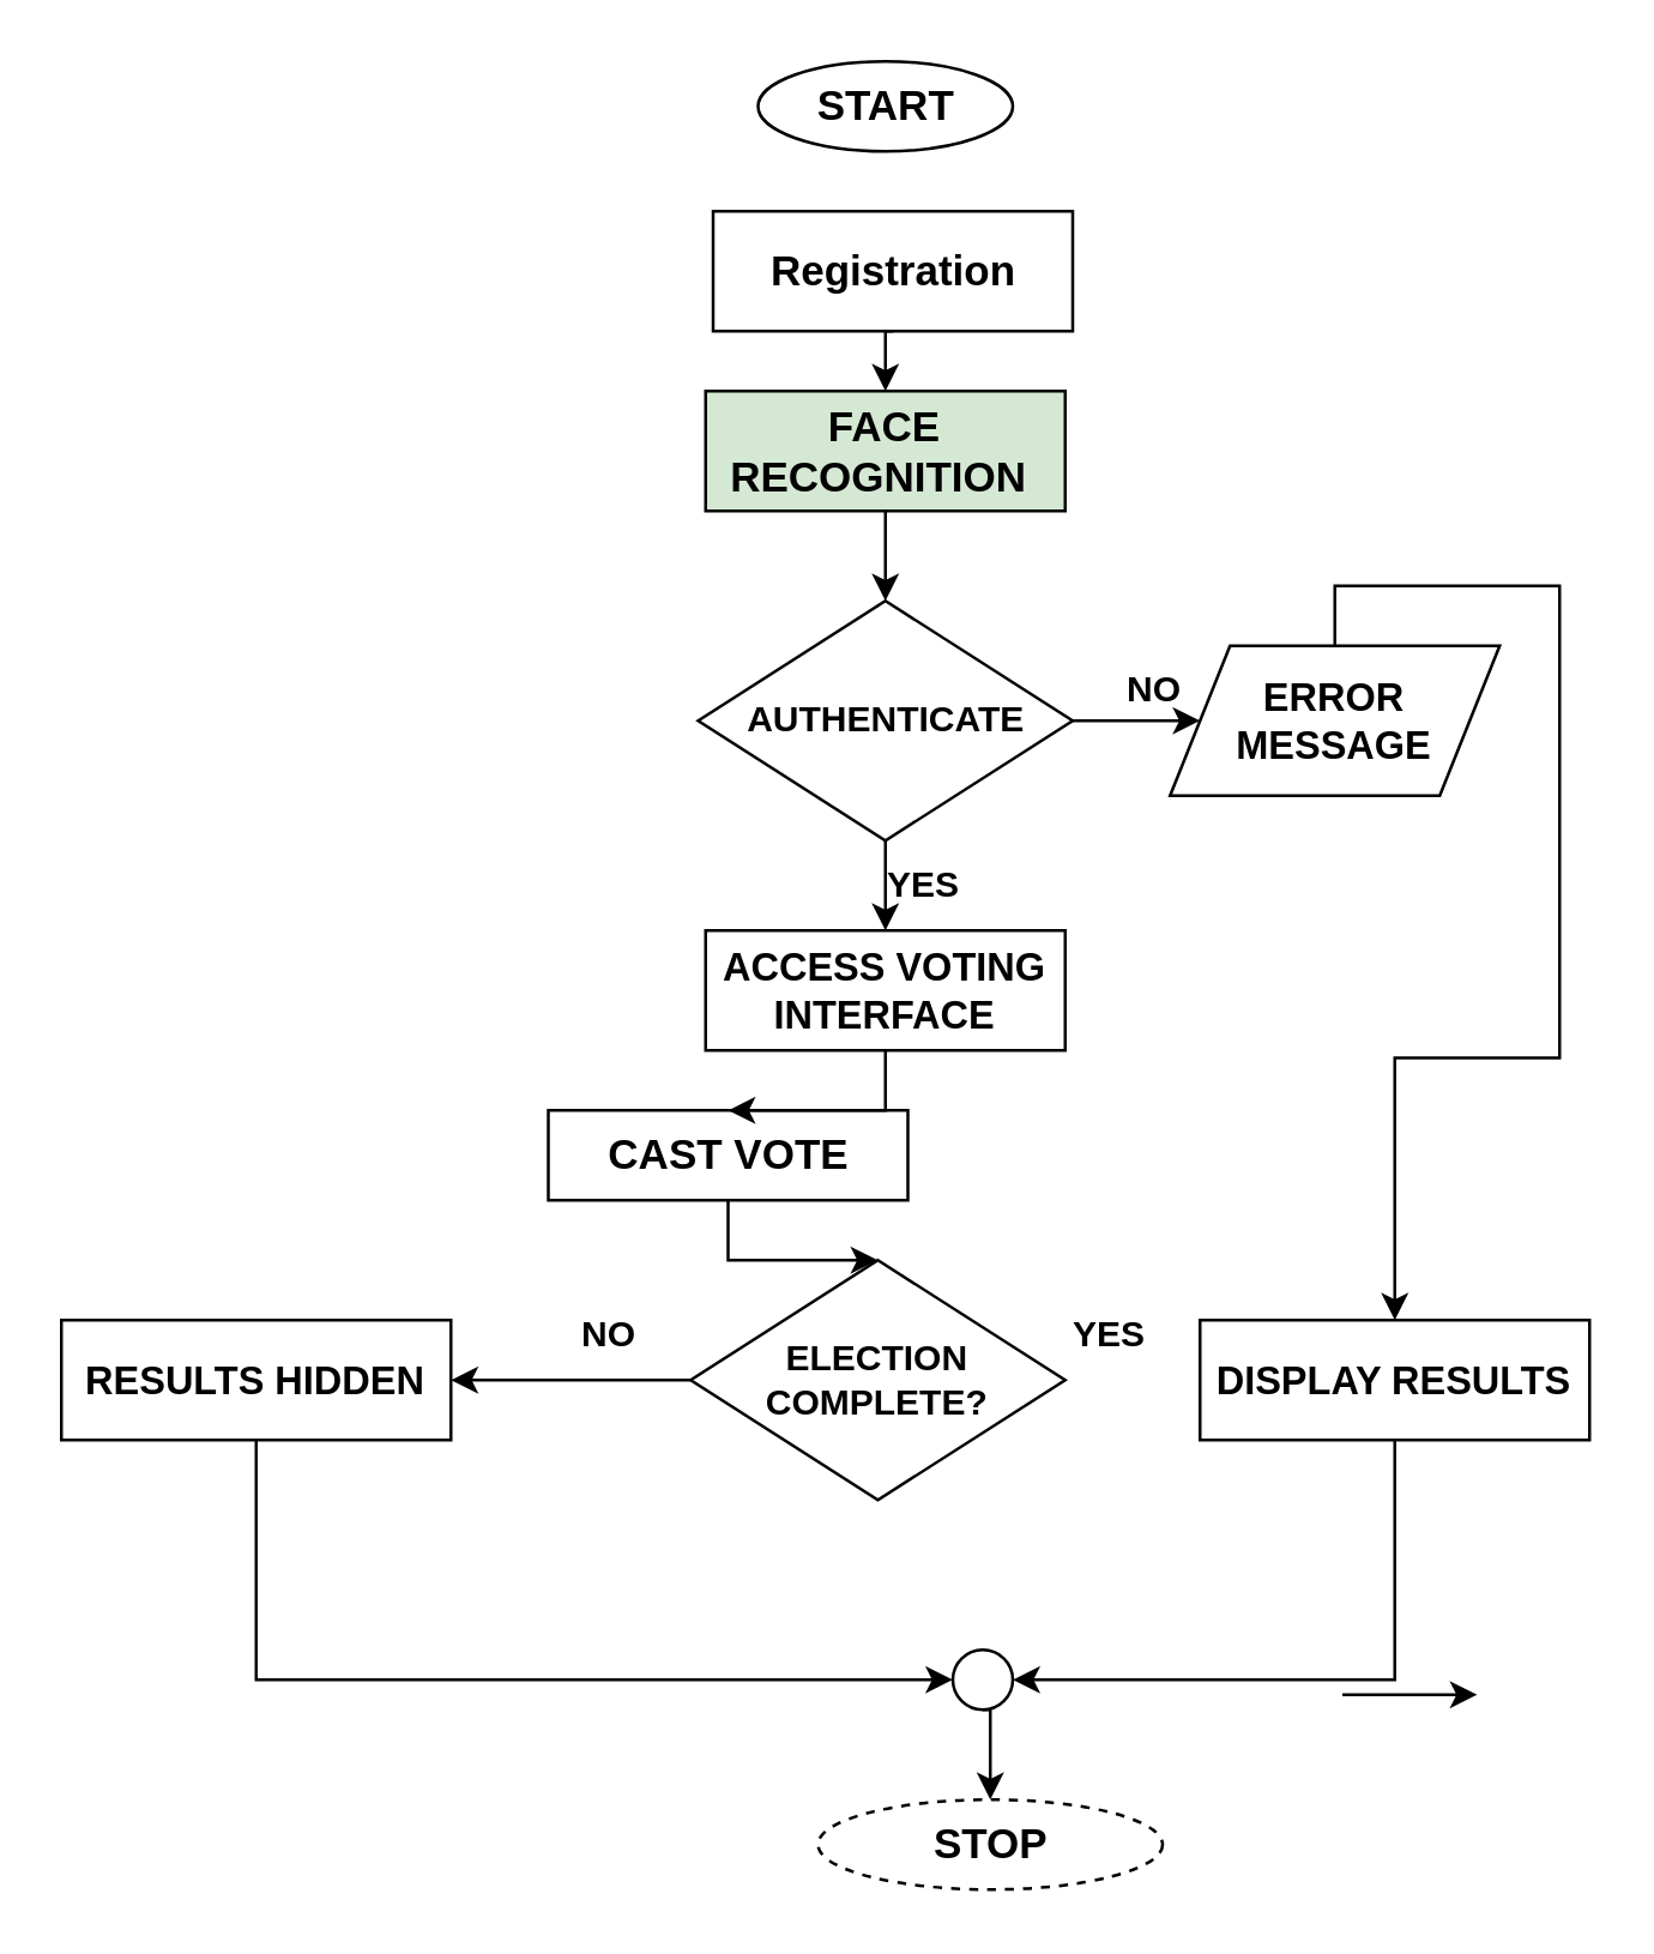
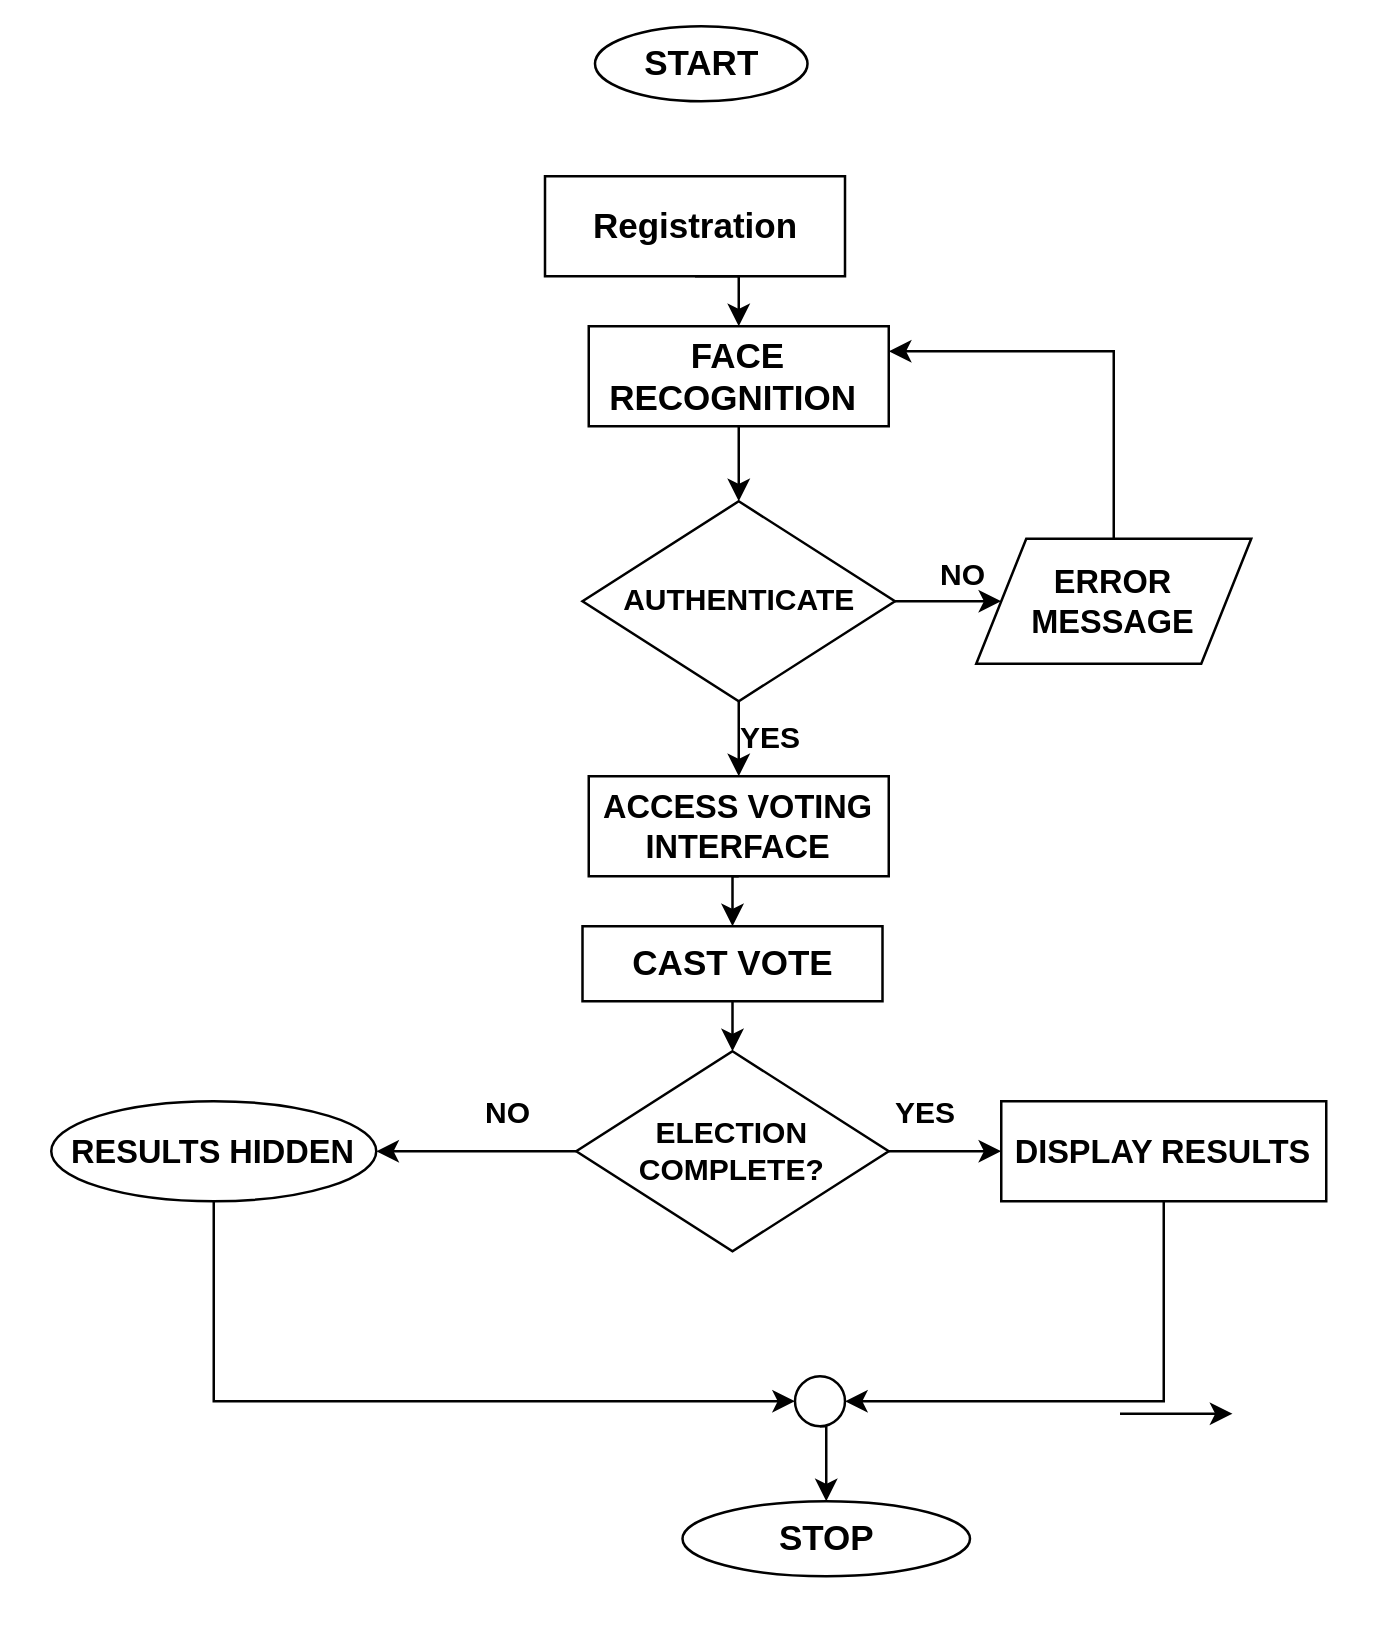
- <mxCell id="13" value="&lt;font style=&quot;font-size: 14px;&quot;&gt;&lt;b&gt;START&lt;/b&gt;&lt;/font&gt;" style="ellipse;whiteSpace=wrap;html=1;" parent="1" vertex="1"><mxGeometry x="252.5" y="20" width="85" height="30" as="geometry" /></mxCell>
+ <mxCell id="13" value="&lt;font style=&quot;font-size: 14px;&quot;&gt;&lt;b&gt;START&lt;/b&gt;&lt;/font&gt;" style="ellipse;whiteSpace=wrap;html=1;" parent="1" vertex="1"><mxGeometry x="237.5" y="10" width="85" height="30" as="geometry" /></mxCell>
- <mxCell id="20" value="&lt;b&gt;&lt;font style=&quot;font-size: 14px;&quot;&gt;Registration&lt;/font&gt;&lt;/b&gt;" style="rounded=0;whiteSpace=wrap;html=1;" vertex="1" parent="1"><mxGeometry x="237.5" y="70" width="120" height="40" as="geometry" /></mxCell>
+ <mxCell id="20" value="&lt;b&gt;&lt;font style=&quot;font-size: 14px;&quot;&gt;Registration&lt;/font&gt;&lt;/b&gt;" style="rounded=0;whiteSpace=wrap;html=1;" vertex="1" parent="1"><mxGeometry x="217.5" y="70" width="120" height="40" as="geometry" /></mxCell>
- <mxCell id="4" value="&lt;b&gt;&lt;font style=&quot;font-size: 14px;&quot;&gt;FACE RECOGNITION&amp;nbsp;&lt;/font&gt;&lt;/b&gt;" style="rounded=0;whiteSpace=wrap;html=1;fillColor=#d5e8d4;" parent="1" vertex="1"><mxGeometry x="235" y="130" width="120" height="40" as="geometry" /></mxCell>
+ <mxCell id="4" value="&lt;b&gt;&lt;font style=&quot;font-size: 14px;&quot;&gt;FACE RECOGNITION&amp;nbsp;&lt;/font&gt;&lt;/b&gt;" style="rounded=0;whiteSpace=wrap;html=1;" parent="1" vertex="1"><mxGeometry x="235" y="130" width="120" height="40" as="geometry" /></mxCell>
- <mxCell id="22" style="edgeStyle=orthogonalEdgeStyle;rounded=0;orthogonalLoop=1;jettySize=auto;html=1;exitX=0.5;exitY=0;exitDx=0;exitDy=0;" edge="1" parent="1" source="23" target="27"><mxGeometry relative="1" as="geometry" /></mxCell>
+ <mxCell id="22" style="edgeStyle=orthogonalEdgeStyle;rounded=0;orthogonalLoop=1;jettySize=auto;html=1;exitX=0.5;exitY=0;exitDx=0;exitDy=0;entryX=1;entryY=0.25;entryDx=0;entryDy=0;" edge="1" parent="1" source="23" target="4"><mxGeometry relative="1" as="geometry" /></mxCell>
- <mxCell id="12" value="&lt;font style=&quot;font-size: 14px;&quot;&gt;&lt;b&gt;CAST VOTE&lt;/b&gt;&lt;/font&gt;" style="rounded=0;whiteSpace=wrap;html=1;" parent="1" vertex="1"><mxGeometry x="182.5" y="370" width="120" height="30" as="geometry" /></mxCell>
+ <mxCell id="12" value="&lt;font style=&quot;font-size: 14px;&quot;&gt;&lt;b&gt;CAST VOTE&lt;/b&gt;&lt;/font&gt;" style="rounded=0;whiteSpace=wrap;html=1;" parent="1" vertex="1"><mxGeometry x="232.5" y="370" width="120" height="30" as="geometry" /></mxCell>
- <mxCell id="10" value="&lt;b style=&quot;&quot;&gt;&lt;font style=&quot;font-size: 13px;&quot;&gt;RESULTS HIDDEN&lt;/font&gt;&lt;/b&gt;" style="rounded=0;whiteSpace=wrap;html=1;" parent="1" vertex="1"><mxGeometry x="20" y="440" width="130" height="40" as="geometry" /></mxCell>
+ <mxCell id="10" value="&lt;b style=&quot;&quot;&gt;&lt;font style=&quot;font-size: 13px;&quot;&gt;RESULTS HIDDEN&lt;/font&gt;&lt;/b&gt;" style="ellipse;whiteSpace=wrap;html=1;" parent="1" vertex="1"><mxGeometry x="20" y="440" width="130" height="40" as="geometry" /></mxCell>
+ <mxCell id="17" style="edgeStyle=orthogonalEdgeStyle;rounded=0;orthogonalLoop=1;jettySize=auto;html=1;exitX=1;exitY=0.5;exitDx=0;exitDy=0;entryX=0;entryY=0.5;entryDx=0;entryDy=0;" edge="1" parent="1" source="18" target="27"><mxGeometry relative="1" as="geometry" /></mxCell>
- <mxCell id="2" value="&lt;font style=&quot;font-size: 14px;&quot;&gt;&lt;b&gt;STOP&lt;/b&gt;&lt;/font&gt;" style="ellipse;whiteSpace=wrap;html=1;dashed=1;" parent="1" vertex="1"><mxGeometry x="272.5" y="600" width="115" height="30" as="geometry" /></mxCell>
+ <mxCell id="2" value="&lt;font style=&quot;font-size: 14px;&quot;&gt;&lt;b&gt;STOP&lt;/b&gt;&lt;/font&gt;" style="ellipse;whiteSpace=wrap;html=1;" parent="1" vertex="1"><mxGeometry x="272.5" y="600" width="115" height="30" as="geometry" /></mxCell>
